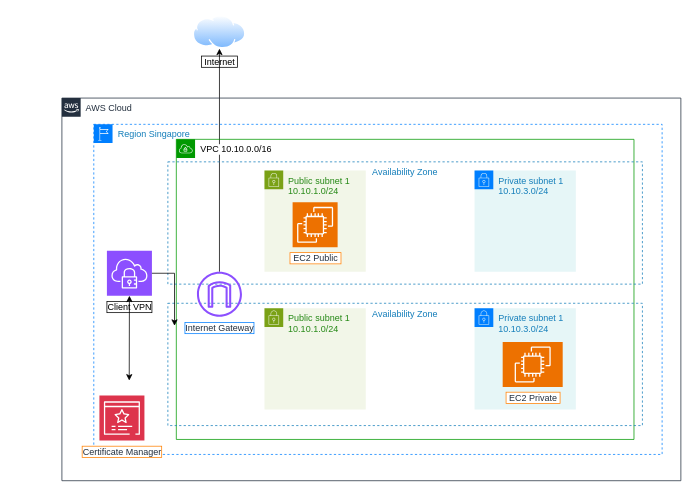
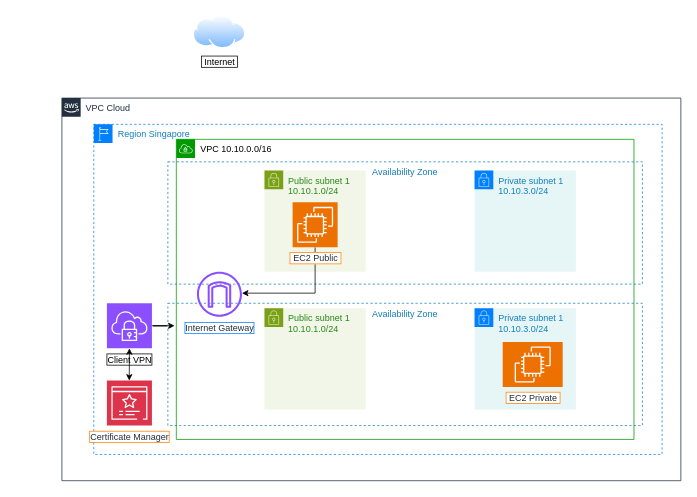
- <mxCell id="3" value="AWS Cloud&lt;div&gt;&lt;br/&gt;&lt;/div&gt;" style="points=[[0,0],[0.25,0],[0.5,0],[0.75,0],[1,0],[1,0.25],[1,0.5],[1,0.75],[1,1],[0.75,1],[0.5,1],[0.25,1],[0,1],[0,0.75],[0,0.5],[0,0.25]];outlineConnect=0;gradientColor=none;html=1;whiteSpace=wrap;fontSize=12;fontStyle=0;container=1;pointerEvents=0;collapsible=0;recursiveResize=0;shape=mxgraph.aws4.group;grIcon=mxgraph.aws4.group_aws_cloud_alt;strokeColor=#232F3E;fillColor=none;verticalAlign=top;align=left;spacingLeft=30;fontColor=#232F3E;dashed=0;" parent="1" vertex="1"><mxGeometry x="82" y="130" width="825" height="510" as="geometry" /></mxCell>
+ <mxCell id="3" value="VPC Cloud&lt;div&gt;&lt;br/&gt;&lt;/div&gt;" style="points=[[0,0],[0.25,0],[0.5,0],[0.75,0],[1,0],[1,0.25],[1,0.5],[1,0.75],[1,1],[0.75,1],[0.5,1],[0.25,1],[0,1],[0,0.75],[0,0.5],[0,0.25]];outlineConnect=0;gradientColor=none;html=1;whiteSpace=wrap;fontSize=12;fontStyle=0;container=1;pointerEvents=0;collapsible=0;recursiveResize=0;shape=mxgraph.aws4.group;grIcon=mxgraph.aws4.group_aws_cloud_alt;strokeColor=#232F3E;fillColor=none;verticalAlign=top;align=left;spacingLeft=30;fontColor=#232F3E;dashed=0;" parent="1" vertex="1"><mxGeometry x="82" y="130" width="825" height="510" as="geometry" /></mxCell>
- <mxCell id="2" style="edgeStyle=orthogonalEdgeStyle;rounded=0;orthogonalLoop=1;jettySize=auto;html=1;entryX=0.5;entryY=1;entryDx=0;entryDy=0;" parent="1" source="13" target="22" edge="1"><mxGeometry relative="1" as="geometry" /></mxCell>
- <mxCell id="17" value="Client VPN" style="sketch=0;points=[[0,0,0],[0.25,0,0],[0.5,0,0],[0.75,0,0],[1,0,0],[0,1,0],[0.25,1,0],[0.5,1,0],[0.75,1,0],[1,1,0],[0,0.25,0],[0,0.5,0],[0,0.75,0],[1,0.25,0],[1,0.5,0],[1,0.75,0]];outlineConnect=0;fontColor=default;fillColor=#8C4FFF;strokeColor=#ffffff;dashed=0;verticalLabelPosition=bottom;verticalAlign=top;align=center;html=1;fontSize=12;fontStyle=0;aspect=fixed;shape=mxgraph.aws4.resourceIcon;resIcon=mxgraph.aws4.client_vpn;labelBackgroundColor=default;labelBorderColor=default;" parent="4" vertex="1"><mxGeometry x="17.5" y="168.5" width="60" height="60" as="geometry" /></mxCell>
+ <mxCell id="17" value="Client VPN" style="sketch=0;points=[[0,0,0],[0.25,0,0],[0.5,0,0],[0.75,0,0],[1,0,0],[0,1,0],[0.25,1,0],[0.5,1,0],[0.75,1,0],[1,1,0],[0,0.25,0],[0,0.5,0],[0,0.75,0],[1,0.25,0],[1,0.5,0],[1,0.75,0]];outlineConnect=0;fontColor=default;fillColor=#8C4FFF;strokeColor=#ffffff;dashed=0;verticalLabelPosition=bottom;verticalAlign=top;align=center;html=1;fontSize=12;fontStyle=0;aspect=fixed;shape=mxgraph.aws4.resourceIcon;resIcon=mxgraph.aws4.client_vpn;labelBackgroundColor=default;labelBorderColor=default;" parent="4" vertex="1"><mxGeometry x="17.5" y="238.5" width="60" height="60" as="geometry" /></mxCell>
+ <mxCell id="14" style="edgeStyle=orthogonalEdgeStyle;rounded=0;orthogonalLoop=1;jettySize=auto;html=1;" parent="4" source="15" target="13" edge="1"><mxGeometry relative="1" as="geometry"><Array as="points"><mxPoint x="295" y="225" /></Array></mxGeometry></mxCell>
- <mxCell id="18" value="Certificate Manager" style="sketch=0;points=[[0,0,0],[0.25,0,0],[0.5,0,0],[0.75,0,0],[1,0,0],[0,1,0],[0.25,1,0],[0.5,1,0],[0.75,1,0],[1,1,0],[0,0.25,0],[0,0.5,0],[0,0.75,0],[1,0.25,0],[1,0.5,0],[1,0.75,0]];outlineConnect=0;fontColor=#232F3E;fillColor=#DD344C;strokeColor=#ffffff;dashed=0;verticalLabelPosition=bottom;verticalAlign=top;align=center;html=1;fontSize=12;fontStyle=0;aspect=fixed;shape=mxgraph.aws4.resourceIcon;resIcon=mxgraph.aws4.certificate_manager_3;labelBackgroundColor=default;labelBorderColor=#FF8000;" parent="4" vertex="1"><mxGeometry x="7.5" y="361.5" width="60" height="60" as="geometry" /></mxCell>
+ <mxCell id="18" value="Certificate Manager" style="sketch=0;points=[[0,0,0],[0.25,0,0],[0.5,0,0],[0.75,0,0],[1,0,0],[0,1,0],[0.25,1,0],[0.5,1,0],[0.75,1,0],[1,1,0],[0,0.25,0],[0,0.5,0],[0,0.75,0],[1,0.25,0],[1,0.5,0],[1,0.75,0]];outlineConnect=0;fontColor=#232F3E;fillColor=#DD344C;strokeColor=#ffffff;dashed=0;verticalLabelPosition=bottom;verticalAlign=top;align=center;html=1;fontSize=12;fontStyle=0;aspect=fixed;shape=mxgraph.aws4.resourceIcon;resIcon=mxgraph.aws4.certificate_manager_3;labelBackgroundColor=default;labelBorderColor=#FF8000;" parent="4" vertex="1"><mxGeometry x="17.5" y="341.5" width="60" height="60" as="geometry" /></mxCell>
